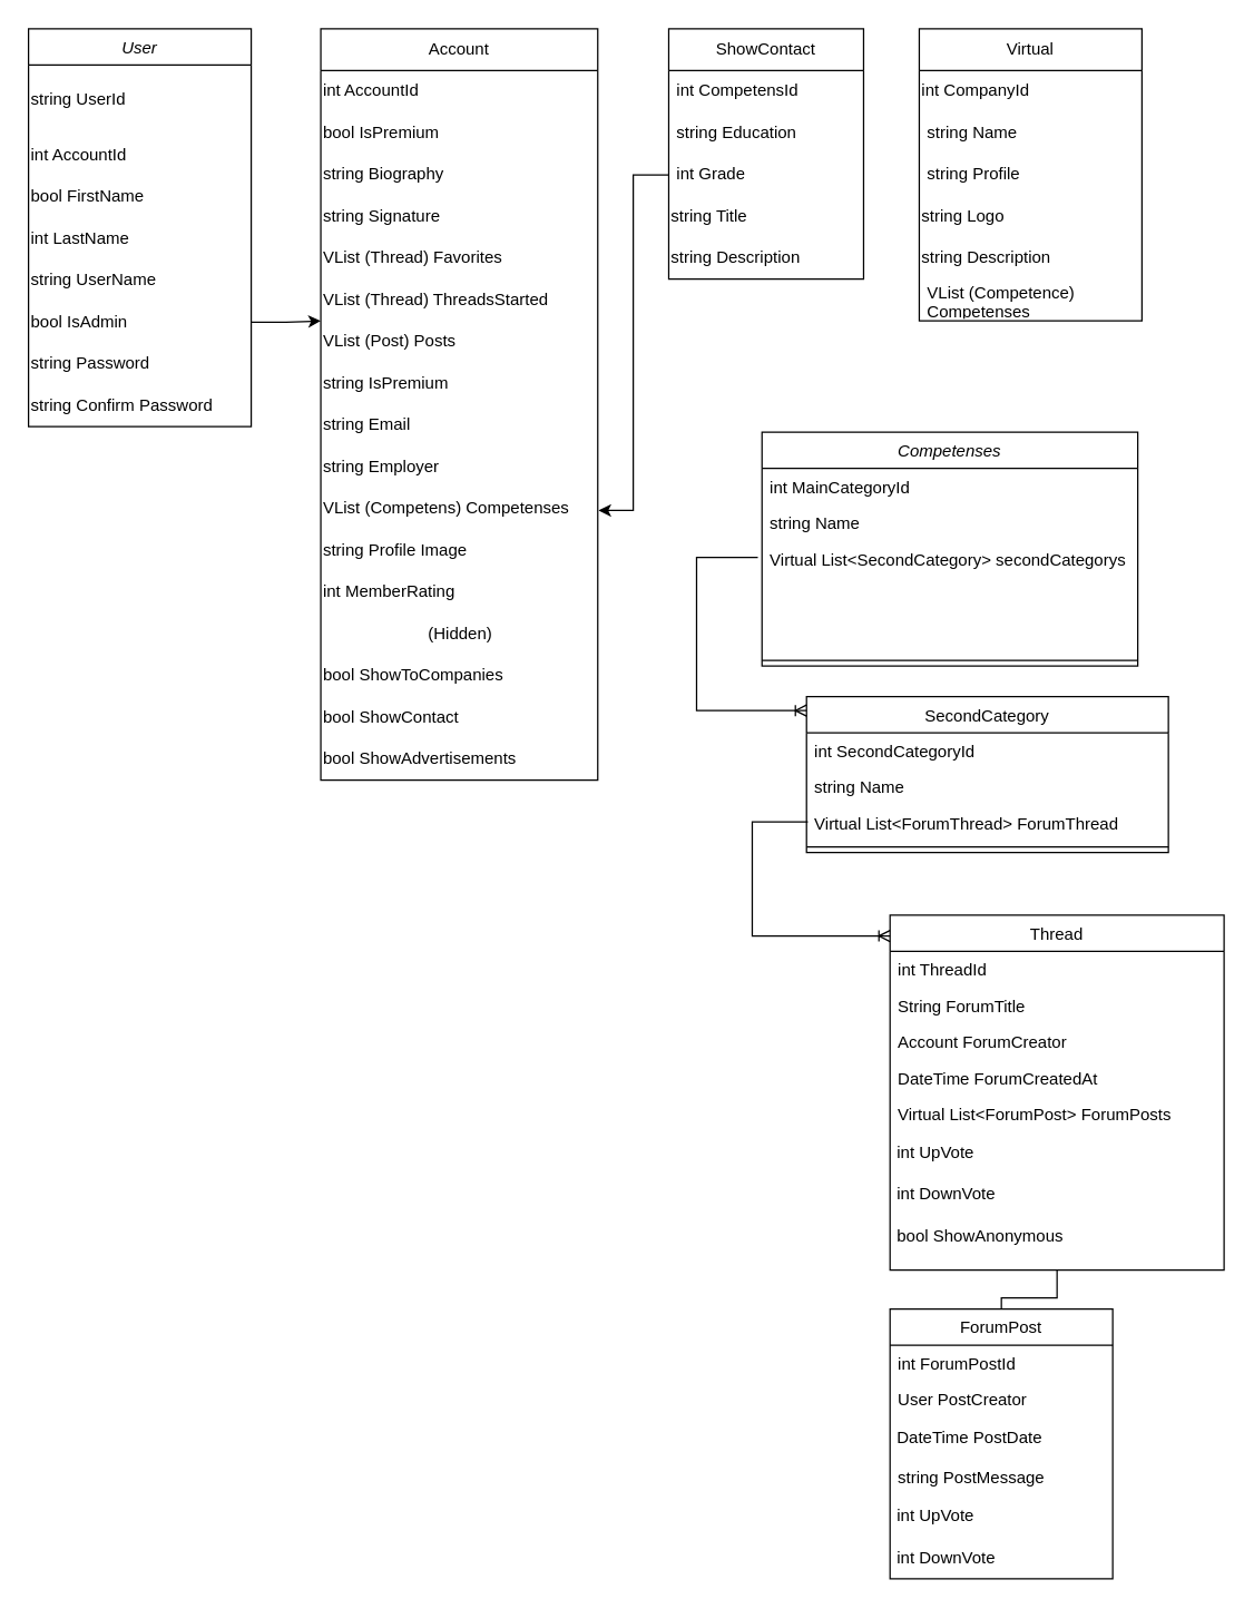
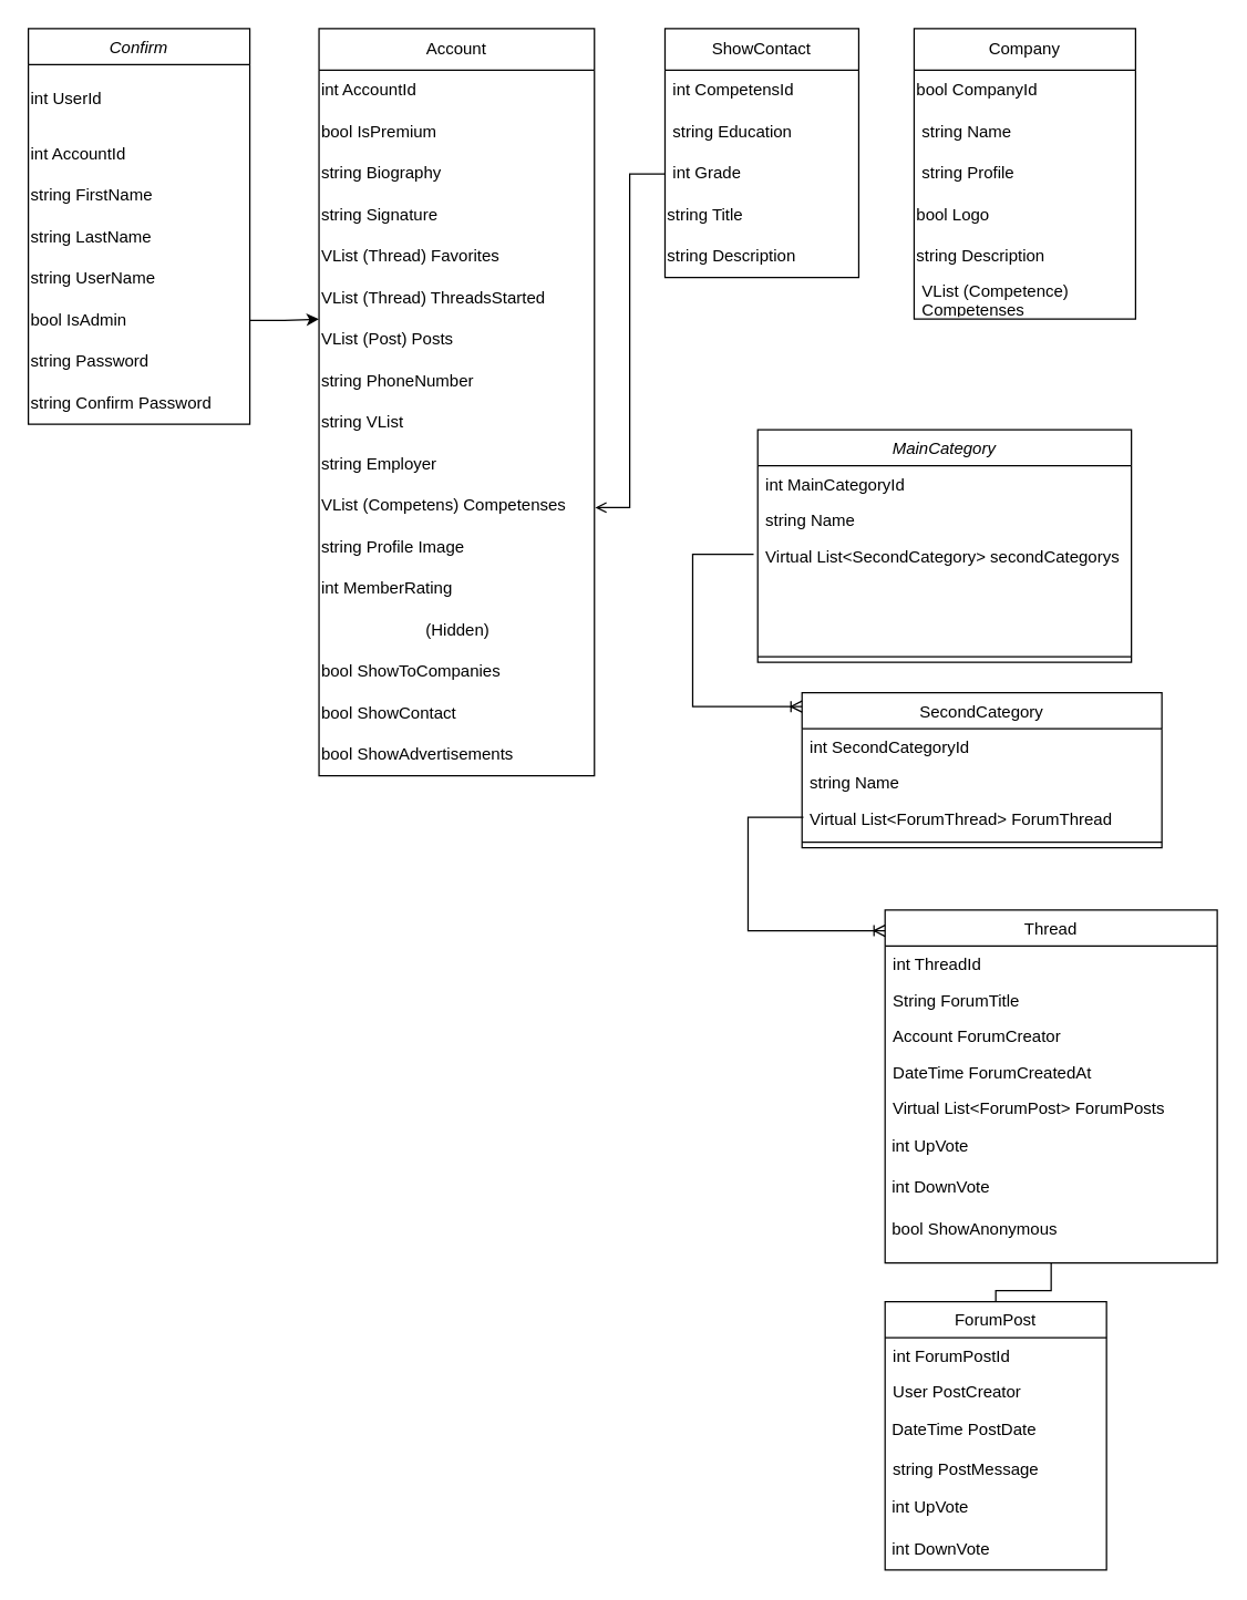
- <mxCell id="2" value="User" style="swimlane;fontStyle=2;align=center;verticalAlign=top;childLayout=stackLayout;horizontal=1;startSize=26;horizontalStack=0;resizeParent=1;resizeLast=0;collapsible=1;marginBottom=0;rounded=0;shadow=0;strokeWidth=1;" parent="1" vertex="1"><mxGeometry x="20" y="20" width="160" height="286" as="geometry"><mxRectangle x="230" y="140" width="160" height="26" as="alternateBounds" /></mxGeometry></mxCell>
+ <mxCell id="2" value="Confirm" style="swimlane;fontStyle=2;align=center;verticalAlign=top;childLayout=stackLayout;horizontal=1;startSize=26;horizontalStack=0;resizeParent=1;resizeLast=0;collapsible=1;marginBottom=0;rounded=0;shadow=0;strokeWidth=1;" parent="1" vertex="1"><mxGeometry x="20" y="20" width="160" height="286" as="geometry"><mxRectangle x="230" y="140" width="160" height="26" as="alternateBounds" /></mxGeometry></mxCell>
- <mxCell id="37" value="Virtual" style="swimlane;fontStyle=0;childLayout=stackLayout;horizontal=1;startSize=30;horizontalStack=0;resizeParent=1;resizeParentMax=0;resizeLast=0;collapsible=1;marginBottom=0;whiteSpace=wrap;html=1;" vertex="1" parent="1"><mxGeometry x="660" y="20" width="160" height="210" as="geometry" /></mxCell>
+ <mxCell id="37" value="Company" style="swimlane;fontStyle=0;childLayout=stackLayout;horizontal=1;startSize=30;horizontalStack=0;resizeParent=1;resizeParentMax=0;resizeLast=0;collapsible=1;marginBottom=0;whiteSpace=wrap;html=1;" vertex="1" parent="1"><mxGeometry x="660" y="20" width="160" height="210" as="geometry" /></mxCell>
- <mxCell id="38" value="int CompanyId" style="text;html=1;align=left;verticalAlign=middle;resizable=0;points=[];autosize=1;strokeColor=none;fillColor=none;" vertex="1" parent="37"><mxGeometry y="30" width="160" height="30" as="geometry" /></mxCell>
+ <mxCell id="38" value="bool CompanyId" style="text;html=1;align=left;verticalAlign=middle;resizable=0;points=[];autosize=1;strokeColor=none;fillColor=none;" vertex="1" parent="37"><mxGeometry y="30" width="160" height="30" as="geometry" /></mxCell>
- <mxCell id="3" value="string UserId" style="text;html=1;align=left;verticalAlign=middle;resizable=0;points=[];autosize=1;strokeColor=none;fillColor=none;spacing=2;" vertex="1" parent="2"><mxGeometry y="26" width="160" height="50" as="geometry" /></mxCell>
+ <mxCell id="3" value="int UserId" style="text;html=1;align=left;verticalAlign=middle;resizable=0;points=[];autosize=1;strokeColor=none;fillColor=none;spacing=2;" vertex="1" parent="2"><mxGeometry y="26" width="160" height="50" as="geometry" /></mxCell>
- <mxCell id="5" value="bool FirstName" style="text;html=1;align=left;verticalAlign=middle;resizable=0;points=[];autosize=1;strokeColor=none;fillColor=none;" vertex="1" parent="2"><mxGeometry y="106" width="160" height="30" as="geometry" /></mxCell>
+ <mxCell id="5" value="string FirstName" style="text;html=1;align=left;verticalAlign=middle;resizable=0;points=[];autosize=1;strokeColor=none;fillColor=none;" vertex="1" parent="2"><mxGeometry y="106" width="160" height="30" as="geometry" /></mxCell>
- <mxCell id="41" value="string Logo" style="text;html=1;align=left;verticalAlign=middle;resizable=0;points=[];autosize=1;strokeColor=none;fillColor=none;" vertex="1" parent="37"><mxGeometry y="120" width="160" height="30" as="geometry" /></mxCell>
+ <mxCell id="41" value="bool Logo" style="text;html=1;align=left;verticalAlign=middle;resizable=0;points=[];autosize=1;strokeColor=none;fillColor=none;" vertex="1" parent="37"><mxGeometry y="120" width="160" height="30" as="geometry" /></mxCell>
- <mxCell id="6" value="int LastName" style="text;html=1;align=left;verticalAlign=middle;resizable=0;points=[];autosize=1;strokeColor=none;fillColor=none;" vertex="1" parent="2"><mxGeometry y="136" width="160" height="30" as="geometry" /></mxCell>
+ <mxCell id="6" value="string LastName" style="text;html=1;align=left;verticalAlign=middle;resizable=0;points=[];autosize=1;strokeColor=none;fillColor=none;" vertex="1" parent="2"><mxGeometry y="136" width="160" height="30" as="geometry" /></mxCell>
- <mxCell id="19" value="string IsPremium" style="text;html=1;align=left;verticalAlign=middle;resizable=0;points=[];autosize=1;strokeColor=none;fillColor=none;" vertex="1" parent="11"><mxGeometry y="240" width="199" height="30" as="geometry" /></mxCell>
+ <mxCell id="19" value="string PhoneNumber" style="text;html=1;align=left;verticalAlign=middle;resizable=0;points=[];autosize=1;strokeColor=none;fillColor=none;" vertex="1" parent="11"><mxGeometry y="240" width="199" height="30" as="geometry" /></mxCell>
- <mxCell id="20" value="string Email" style="text;html=1;align=left;verticalAlign=middle;resizable=0;points=[];autosize=1;strokeColor=none;fillColor=none;" vertex="1" parent="11"><mxGeometry y="270" width="199" height="30" as="geometry" /></mxCell>
+ <mxCell id="20" value="string VList" style="text;html=1;align=left;verticalAlign=middle;resizable=0;points=[];autosize=1;strokeColor=none;fillColor=none;" vertex="1" parent="11"><mxGeometry y="270" width="199" height="30" as="geometry" /></mxCell>
- <mxCell id="44" value="Competenses" style="swimlane;fontStyle=2;align=center;verticalAlign=top;childLayout=stackLayout;horizontal=1;startSize=26;horizontalStack=0;resizeParent=1;resizeLast=0;collapsible=1;marginBottom=0;rounded=0;shadow=0;strokeWidth=1;" vertex="1" parent="1"><mxGeometry x="547" y="310" width="270" height="168" as="geometry"><mxRectangle x="230" y="140" width="160" height="26" as="alternateBounds" /></mxGeometry></mxCell>
+ <mxCell id="44" value="MainCategory" style="swimlane;fontStyle=2;align=center;verticalAlign=top;childLayout=stackLayout;horizontal=1;startSize=26;horizontalStack=0;resizeParent=1;resizeLast=0;collapsible=1;marginBottom=0;rounded=0;shadow=0;strokeWidth=1;" vertex="1" parent="1"><mxGeometry x="547" y="310" width="270" height="168" as="geometry"><mxRectangle x="230" y="140" width="160" height="26" as="alternateBounds" /></mxGeometry></mxCell>
- <mxCell id="36" style="edgeStyle=orthogonalEdgeStyle;rounded=0;orthogonalLoop=1;jettySize=auto;html=1;entryX=1.003;entryY=0.54;entryDx=0;entryDy=0;entryPerimeter=0;" edge="1" parent="1" source="33" target="22"><mxGeometry relative="1" as="geometry" /></mxCell>
+ <mxCell id="36" style="edgeStyle=orthogonalEdgeStyle;rounded=0;orthogonalLoop=1;jettySize=auto;html=1;entryX=1.003;entryY=0.54;entryDx=0;entryDy=0;entryPerimeter=0;endArrow=open;" edge="1" parent="1" source="33" target="22"><mxGeometry relative="1" as="geometry" /></mxCell>
